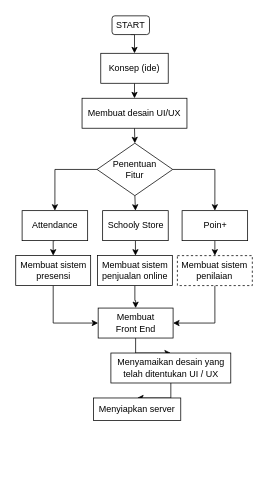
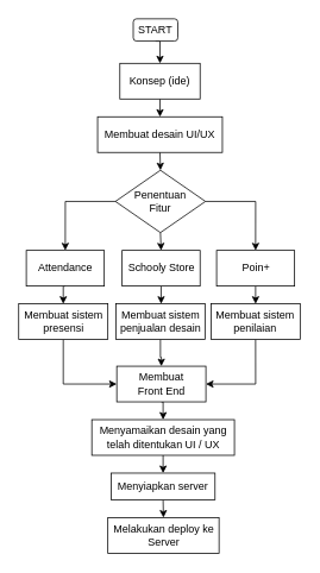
- <mxCell id="19" value="Membuat sistem penjualan online" style="rounded=0;whiteSpace=wrap;html=1;" vertex="1" parent="1"><mxGeometry x="129.5" y="340" width="100" height="40" as="geometry" /></mxCell>
+ <mxCell id="19" value="Membuat sistem penjualan desain" style="rounded=0;whiteSpace=wrap;html=1;" vertex="1" parent="1"><mxGeometry x="129.5" y="340" width="100" height="40" as="geometry" /></mxCell>
- <mxCell id="17" value="Membuat sistem penilaian" style="rounded=0;whiteSpace=wrap;html=1;dashed=1;" vertex="1" parent="1"><mxGeometry x="236.25" y="340" width="100" height="40" as="geometry" /></mxCell>
+ <mxCell id="17" value="Membuat sistem penilaian" style="rounded=0;whiteSpace=wrap;html=1;" vertex="1" parent="1"><mxGeometry x="236.25" y="340" width="100" height="40" as="geometry" /></mxCell>
- <mxCell id="27" value="Menyamaikan desain yang telah ditentukan UI / UX" style="rounded=0;whiteSpace=wrap;html=1;" vertex="1" parent="1"><mxGeometry x="147.5" y="470" width="160" height="40" as="geometry" /></mxCell>
+ <mxCell id="27" value="Menyamaikan desain yang telah ditentukan UI / UX" style="rounded=0;whiteSpace=wrap;html=1;" vertex="1" parent="1"><mxGeometry x="102.5" y="470" width="160" height="40" as="geometry" /></mxCell>
+ <mxCell id="28" style="edgeStyle=orthogonalEdgeStyle;rounded=0;orthogonalLoop=1;jettySize=auto;html=1;exitX=0.5;exitY=1;exitDx=0;exitDy=0;entryX=0.5;entryY=0;entryDx=0;entryDy=0;" edge="1" parent="1" source="29" target="30"><mxGeometry relative="1" as="geometry" /></mxCell>
+ <mxCell id="30" value="Melakukan deploy ke Server " style="rounded=0;whiteSpace=wrap;html=1;" vertex="1" parent="1"><mxGeometry x="120.5" y="580" width="124.75" height="40" as="geometry" /></mxCell>
